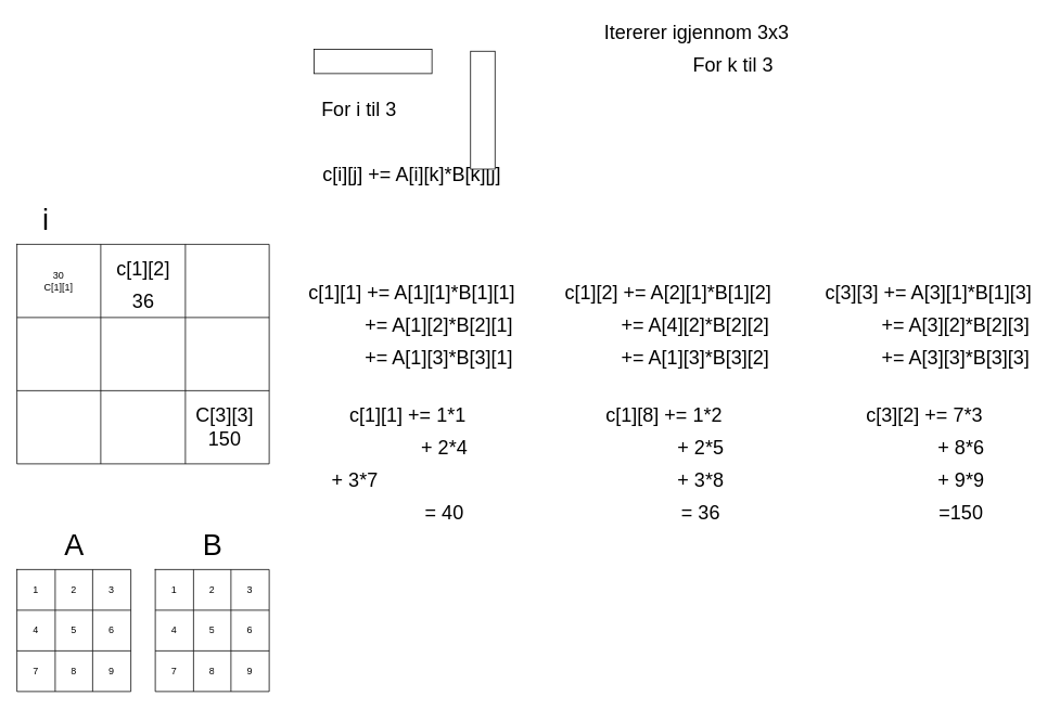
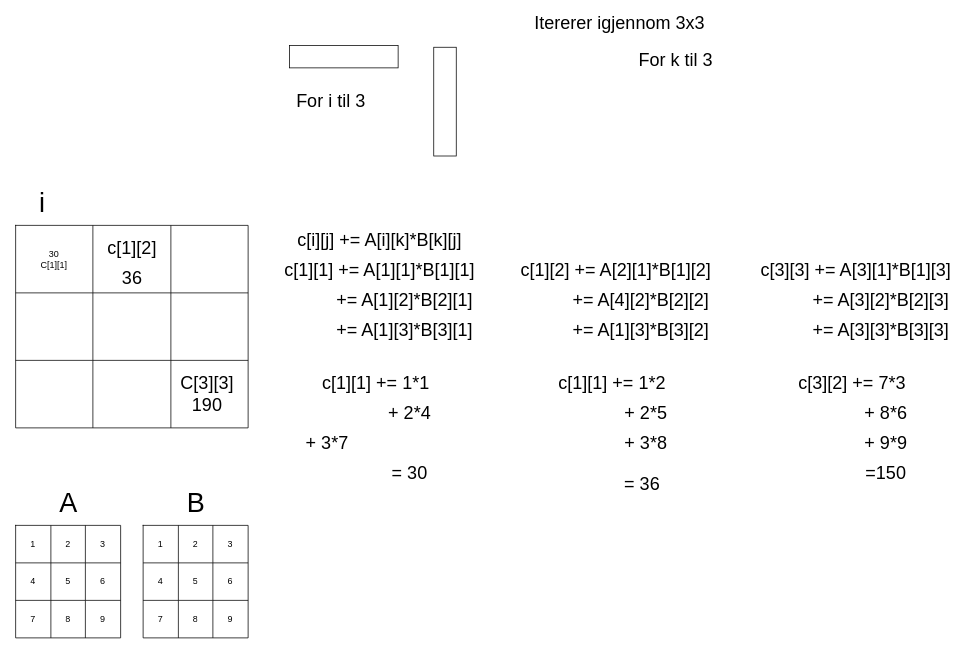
- <mxCell id="73" value="Itererer igjennom 3x3" style="text;html=1;align=center;verticalAlign=middle;resizable=0;points=[];autosize=1;strokeColor=none;fillColor=none;fontSize=24;" vertex="1" parent="1"><mxGeometry x="730" y="20" width="250" height="40" as="geometry" /></mxCell>
+ <mxCell id="73" value="Itererer igjennom 3x3" style="text;html=1;align=center;verticalAlign=middle;resizable=0;points=[];autosize=1;strokeColor=none;fillColor=none;fontSize=24;" vertex="1" parent="1"><mxGeometry x="700" y="10" width="250" height="40" as="geometry" /></mxCell>
- <mxCell id="45" value="&lt;font style=&quot;font-size: 24px;&quot;&gt;c[i][j] += A[i][k]*B[k][j]&lt;/font&gt;" style="text;html=1;resizable=0;autosize=1;align=center;verticalAlign=middle;points=[];fillColor=none;strokeColor=none;rounded=0;" vertex="1" parent="1"><mxGeometry x="385" y="195" width="240" height="40" as="geometry" /></mxCell>
+ <mxCell id="45" value="&lt;font style=&quot;font-size: 24px;&quot;&gt;c[i][j] += A[i][k]*B[k][j]&lt;/font&gt;" style="text;html=1;resizable=0;autosize=1;align=center;verticalAlign=middle;points=[];fillColor=none;strokeColor=none;rounded=0;" vertex="1" parent="1"><mxGeometry x="385" y="300" width="240" height="40" as="geometry" /></mxCell>
- <mxCell id="56" value="&lt;font style=&quot;font-size: 24px;&quot;&gt;c[1][8] += 1*2&lt;/font&gt;" style="text;html=1;resizable=0;autosize=1;align=center;verticalAlign=middle;points=[];fillColor=none;strokeColor=none;rounded=0;" vertex="1" parent="1"><mxGeometry x="730" y="490" width="170" height="40" as="geometry" /></mxCell>
+ <mxCell id="56" value="&lt;font style=&quot;font-size: 24px;&quot;&gt;c[1][1] += 1*2&lt;/font&gt;" style="text;html=1;resizable=0;autosize=1;align=center;verticalAlign=middle;points=[];fillColor=none;strokeColor=none;rounded=0;" vertex="1" parent="1"><mxGeometry x="730" y="490" width="170" height="40" as="geometry" /></mxCell>
- <mxCell id="68" value="&lt;span style=&quot;font-size: 24px;&quot;&gt;C[3][3]&lt;br&gt;150&lt;br&gt;&lt;/span&gt;" style="text;html=1;resizable=0;autosize=1;align=center;verticalAlign=middle;points=[];fillColor=none;strokeColor=none;rounded=0;" vertex="1" parent="1"><mxGeometry x="230" y="490" width="90" height="70" as="geometry" /></mxCell>
+ <mxCell id="68" value="&lt;span style=&quot;font-size: 24px;&quot;&gt;C[3][3]&lt;br&gt;190&lt;br&gt;&lt;/span&gt;" style="text;html=1;resizable=0;autosize=1;align=center;verticalAlign=middle;points=[];fillColor=none;strokeColor=none;rounded=0;" vertex="1" parent="1"><mxGeometry x="230" y="490" width="90" height="70" as="geometry" /></mxCell>
- <mxCell id="52" value="&lt;font style=&quot;font-size: 24px;&quot;&gt;= 40&lt;/font&gt;" style="text;html=1;resizable=0;autosize=1;align=center;verticalAlign=middle;points=[];fillColor=none;strokeColor=none;rounded=0;" vertex="1" parent="1"><mxGeometry x="510" y="610" width="70" height="40" as="geometry" /></mxCell>
+ <mxCell id="52" value="&lt;font style=&quot;font-size: 24px;&quot;&gt;= 30&lt;/font&gt;" style="text;html=1;resizable=0;autosize=1;align=center;verticalAlign=middle;points=[];fillColor=none;strokeColor=none;rounded=0;" vertex="1" parent="1"><mxGeometry x="510" y="610" width="70" height="40" as="geometry" /></mxCell>
- <mxCell id="59" value="&lt;font style=&quot;font-size: 24px;&quot;&gt;= 36&lt;/font&gt;" style="text;html=1;resizable=0;autosize=1;align=center;verticalAlign=middle;points=[];fillColor=none;strokeColor=none;rounded=0;" vertex="1" parent="1"><mxGeometry x="825" y="610" width="70" height="40" as="geometry" /></mxCell>
+ <mxCell id="59" value="&lt;font style=&quot;font-size: 24px;&quot;&gt;= 36&lt;/font&gt;" style="text;html=1;resizable=0;autosize=1;align=center;verticalAlign=middle;points=[];fillColor=none;strokeColor=none;rounded=0;" vertex="1" parent="1"><mxGeometry x="820" y="625" width="70" height="40" as="geometry" /></mxCell>
